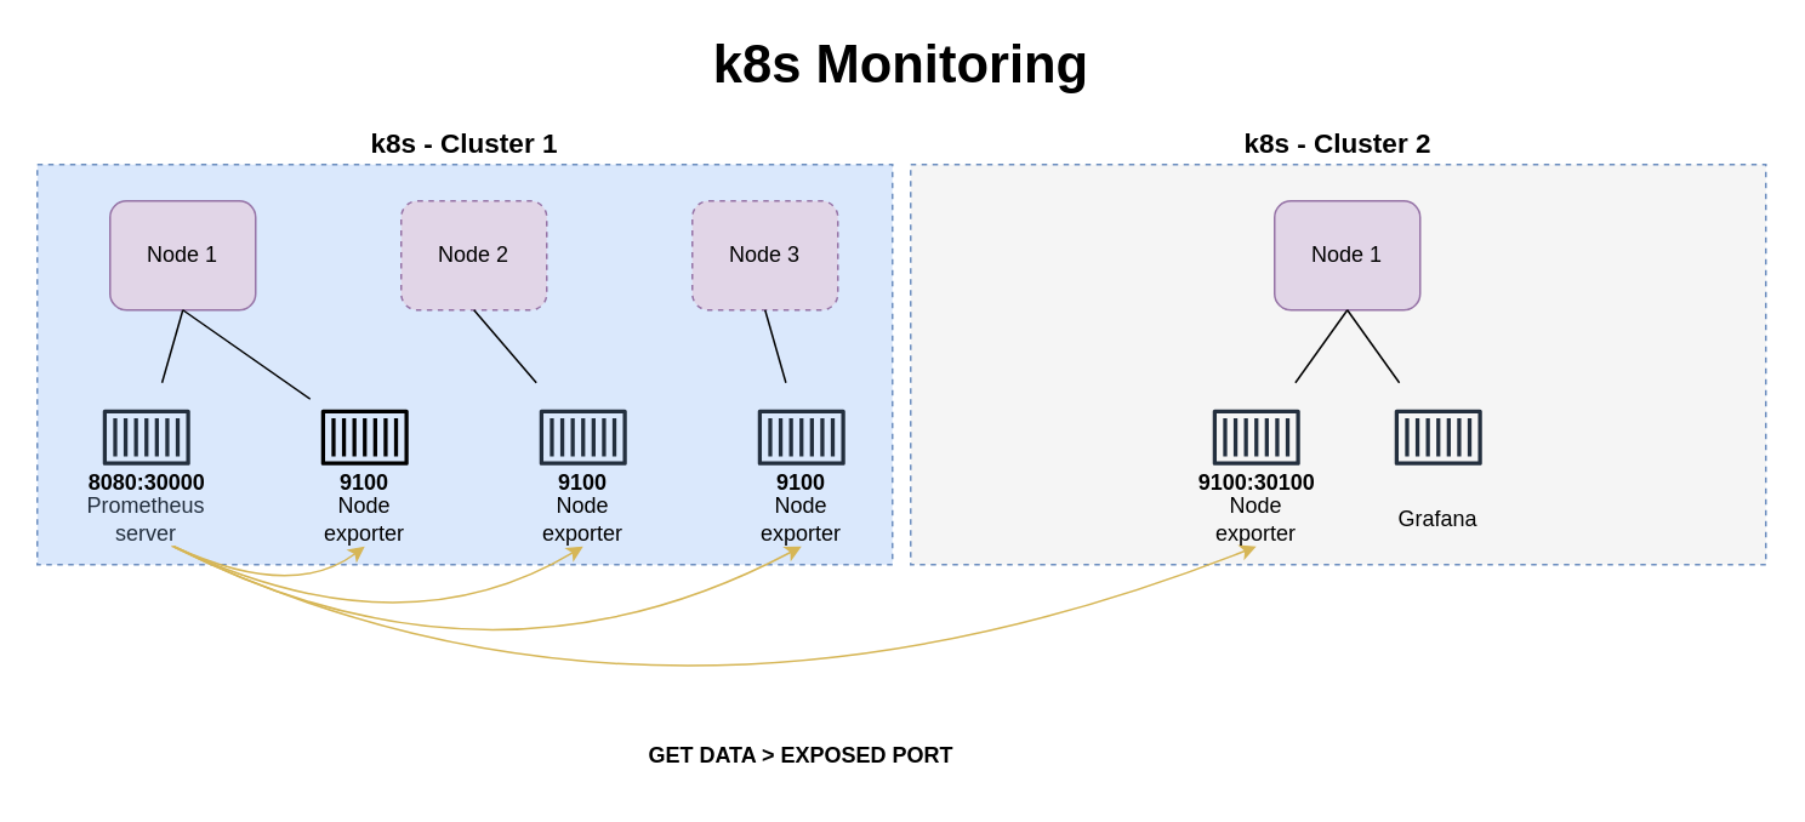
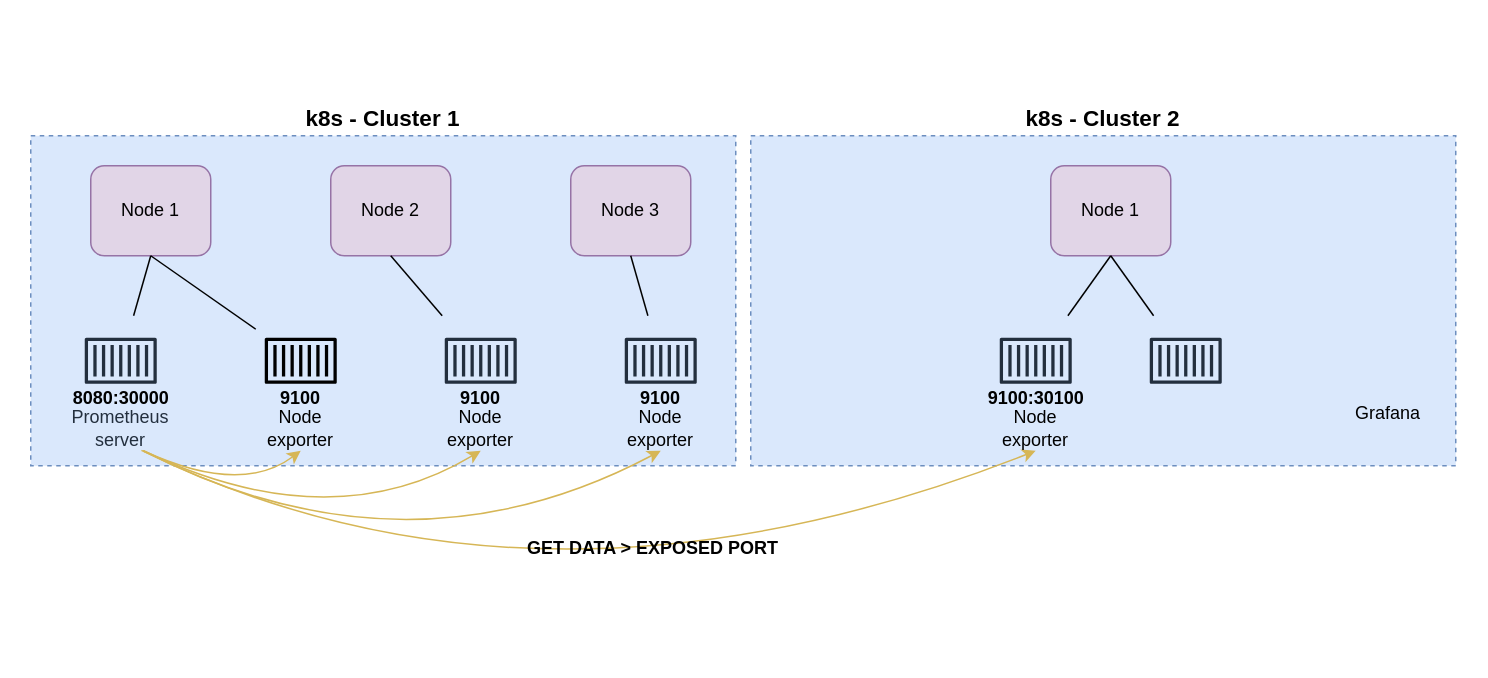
- <mxCell id="36" value="k8s Monitoring" style="text;html=1;strokeColor=none;fillColor=none;align=center;verticalAlign=middle;whiteSpace=wrap;rounded=0;fontSize=29;fontStyle=1" vertex="1" parent="1"><mxGeometry x="270" y="20" width="450" height="30" as="geometry" /></mxCell>
- <mxCell id="4" value="Node 2" style="rounded=1;whiteSpace=wrap;html=1;fillColor=#e1d5e7;strokeColor=#9673a6;dashed=1;" vertex="1" parent="1"><mxGeometry x="220" y="110" width="80" height="60" as="geometry" /></mxCell>
+ <mxCell id="4" value="Node 2" style="rounded=1;whiteSpace=wrap;html=1;fillColor=#e1d5e7;strokeColor=#9673a6;" vertex="1" parent="1"><mxGeometry x="220" y="110" width="80" height="60" as="geometry" /></mxCell>
- <mxCell id="5" value="Node 3" style="rounded=1;whiteSpace=wrap;html=1;fillColor=#e1d5e7;strokeColor=#9673a6;dashed=1;" vertex="1" parent="1"><mxGeometry x="380" y="110" width="80" height="60" as="geometry" /></mxCell>
+ <mxCell id="5" value="Node 3" style="rounded=1;whiteSpace=wrap;html=1;fillColor=#e1d5e7;strokeColor=#9673a6;" vertex="1" parent="1"><mxGeometry x="380" y="110" width="80" height="60" as="geometry" /></mxCell>
- <mxCell id="17" value="&lt;font style=&quot;font-size: 15px;&quot;&gt;&lt;b&gt;k8s - Cluster 2&lt;/b&gt;&lt;/font&gt;" style="rounded=0;whiteSpace=wrap;html=1;labelPosition=center;verticalLabelPosition=top;align=center;verticalAlign=bottom;dashed=1;fillColor=#f5f5f5;strokeColor=#6c8ebf;" vertex="1" parent="1"><mxGeometry x="500" y="90" width="470" height="220" as="geometry" /></mxCell>
+ <mxCell id="17" value="&lt;font style=&quot;font-size: 15px;&quot;&gt;&lt;b&gt;k8s - Cluster 2&lt;/b&gt;&lt;/font&gt;" style="rounded=0;whiteSpace=wrap;html=1;labelPosition=center;verticalLabelPosition=top;align=center;verticalAlign=bottom;dashed=1;fillColor=#dae8fc;strokeColor=#6c8ebf;" vertex="1" parent="1"><mxGeometry x="500" y="90" width="470" height="220" as="geometry" /></mxCell>
- <mxCell id="30" value="Grafana" style="text;html=1;strokeColor=none;fillColor=none;align=center;verticalAlign=middle;whiteSpace=wrap;rounded=0;" vertex="1" parent="1"><mxGeometry x="760" y="270" width="60" height="30" as="geometry" /></mxCell>
+ <mxCell id="30" value="Grafana" style="text;html=1;strokeColor=none;fillColor=none;align=center;verticalAlign=middle;whiteSpace=wrap;rounded=0;" vertex="1" parent="1"><mxGeometry x="895" y="260" width="60" height="30" as="geometry" /></mxCell>
- <mxCell id="24" value="&lt;b&gt;GET DATA &amp;gt; EXPOSED PORT&lt;/b&gt;" style="text;html=1;strokeColor=none;fillColor=none;align=center;verticalAlign=middle;whiteSpace=wrap;rounded=0;" vertex="1" parent="1"><mxGeometry x="345" y="400" width="190" height="30" as="geometry" /></mxCell>
+ <mxCell id="24" value="&lt;b&gt;GET DATA &amp;gt; EXPOSED PORT&lt;/b&gt;" style="text;html=1;strokeColor=none;fillColor=none;align=center;verticalAlign=middle;whiteSpace=wrap;rounded=0;" vertex="1" parent="1"><mxGeometry x="340" y="350" width="190" height="30" as="geometry" /></mxCell>
